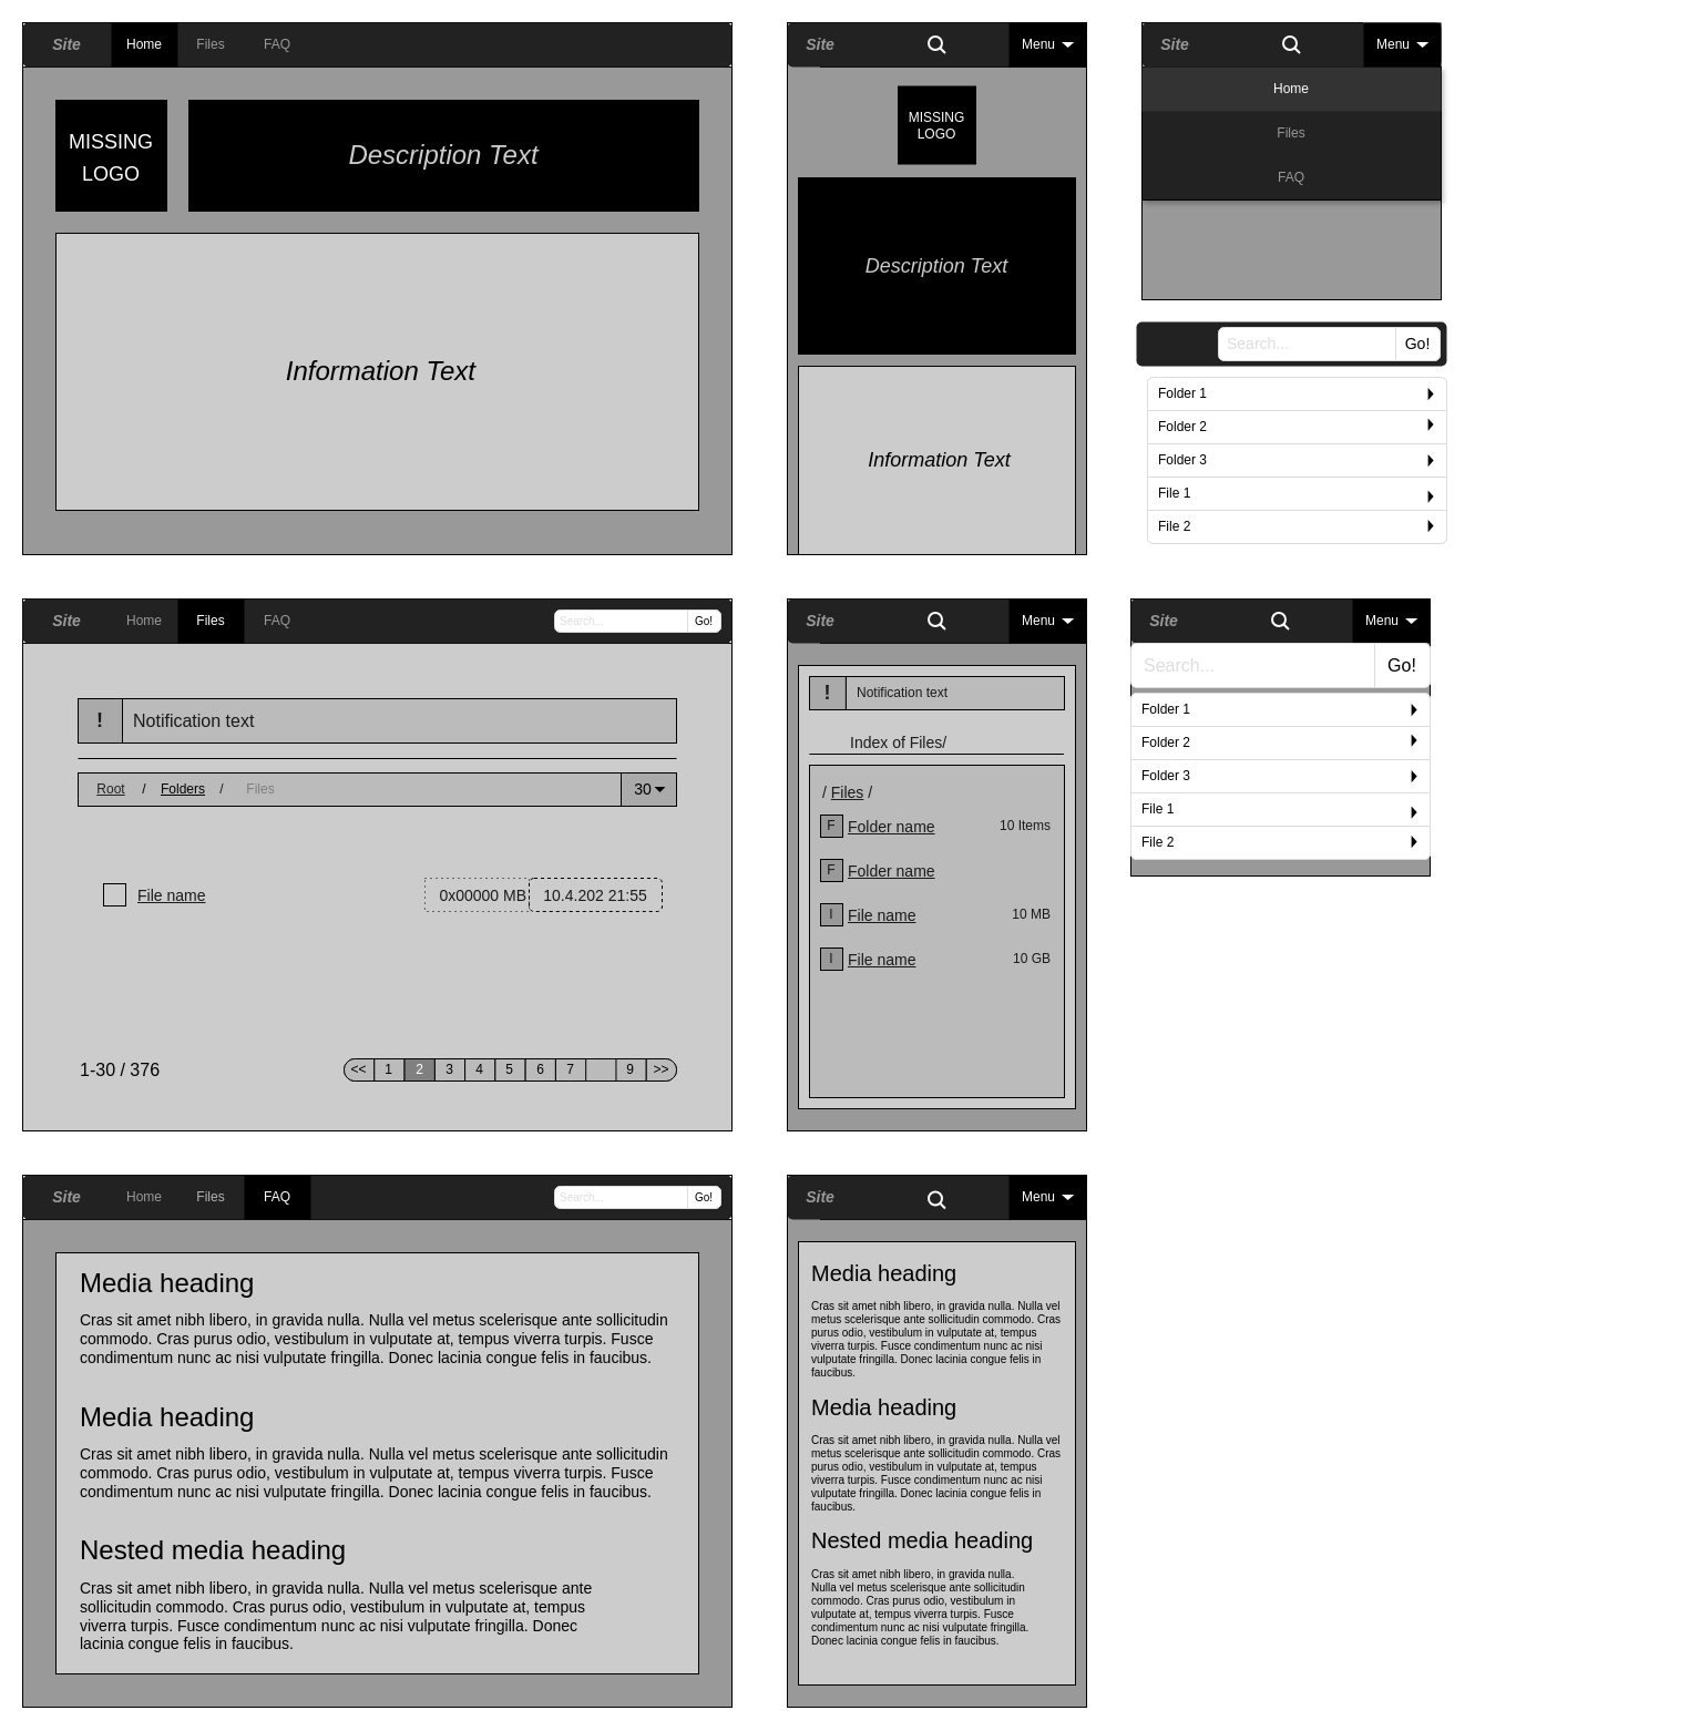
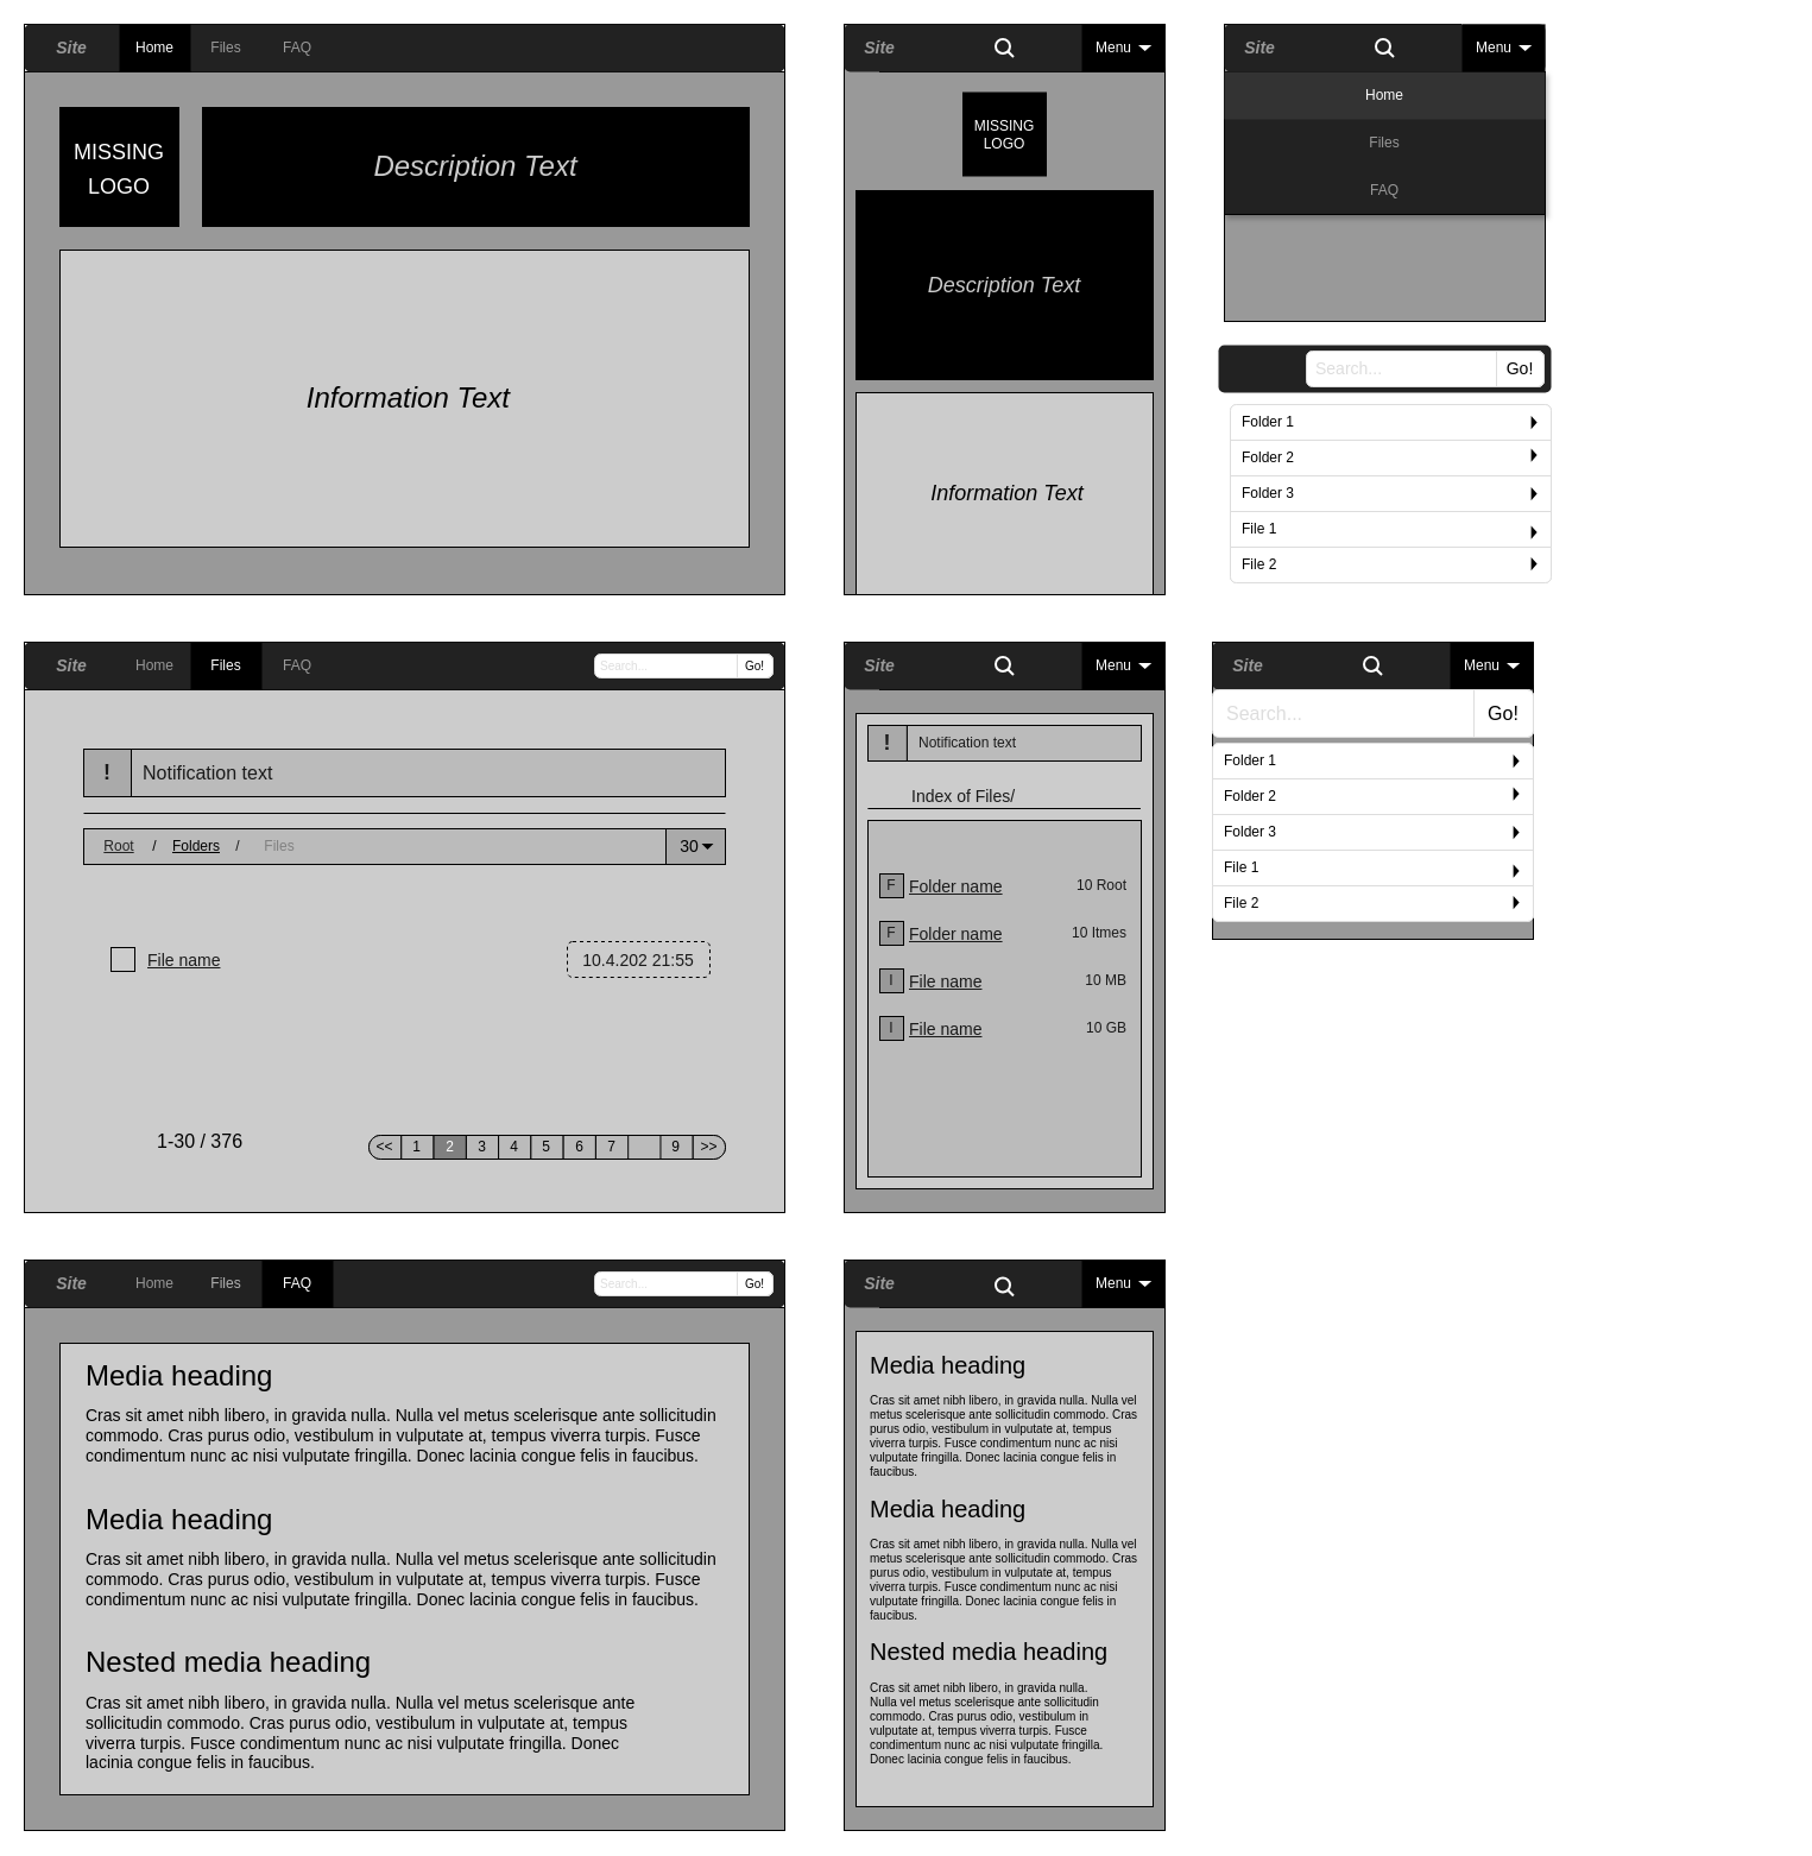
- <mxCell id="66" value="/&amp;nbsp;&lt;u style=&quot;font-size: 14px;&quot;&gt;Files&lt;/u&gt;&amp;nbsp;/" style="text;html=1;fontSize=14;fontFamily=Helvetica;fontColor=#1A1A1A;" parent="60" vertex="1"><mxGeometry x="10" y="90" width="210" height="30" as="geometry" /></mxCell>
- <mxCell id="70" value="&lt;div style=&quot;font-size: 12px&quot;&gt;&lt;font style=&quot;font-size: 12px&quot;&gt;10 Items&lt;/font&gt;&lt;/div&gt;" style="rounded=0;whiteSpace=wrap;html=1;strokeColor=none;strokeWidth=1;fillColor=none;fontFamily=Helvetica;fontSize=12;fontColor=#1A1A1A;align=right;" parent="67" vertex="1"><mxGeometry x="160" width="50" height="30" as="geometry" /></mxCell>
+ <mxCell id="70" value="&lt;div style=&quot;font-size: 12px&quot;&gt;&lt;font style=&quot;font-size: 12px&quot;&gt;10 Root&lt;/font&gt;&lt;/div&gt;" style="rounded=0;whiteSpace=wrap;html=1;strokeColor=none;strokeWidth=1;fillColor=none;fontFamily=Helvetica;fontSize=12;fontColor=#1A1A1A;align=right;" parent="67" vertex="1"><mxGeometry x="160" width="50" height="30" as="geometry" /></mxCell>
+ <mxCell id="74" value="&lt;div style=&quot;font-size: 12px&quot;&gt;&lt;font style=&quot;font-size: 12px&quot;&gt;10 Itmes&lt;/font&gt;&lt;/div&gt;" style="rounded=0;whiteSpace=wrap;html=1;strokeColor=none;strokeWidth=1;fillColor=none;fontFamily=Helvetica;fontSize=12;fontColor=#1A1A1A;align=right;" parent="71" vertex="1"><mxGeometry x="160" width="50" height="30" as="geometry" /></mxCell>
- <mxCell id="57" value="&lt;div&gt;&lt;font style=&quot;font-size: 14px&quot;&gt;0x00000 MB&lt;/font&gt;&lt;/div&gt;" style="rounded=0;whiteSpace=wrap;html=1;strokeColor=#000000;strokeWidth=1;fillColor=none;fontFamily=Helvetica;fontSize=18;fontColor=#1A1A1A;align=right;dashed=1;dashPattern=1 4;" parent="53" vertex="1"><mxGeometry x="300" width="94" height="30" as="geometry" /></mxCell>
- <mxCell id="58" value="1-30 / 376" style="text;html=1;strokeColor=none;fillColor=none;align=left;verticalAlign=middle;whiteSpace=wrap;rounded=0;shadow=0;fontColor=#000000;fontSize=16;" parent="41" vertex="1"><mxGeometry y="325" width="95" height="20" as="geometry" /></mxCell>
+ <mxCell id="58" value="1-30 / 376" style="text;html=1;strokeColor=none;fillColor=none;align=left;verticalAlign=middle;whiteSpace=wrap;rounded=0;shadow=0;fontColor=#000000;fontSize=16;" parent="41" vertex="1"><mxGeometry x="60" y="320" width="95" height="20" as="geometry" /></mxCell>
